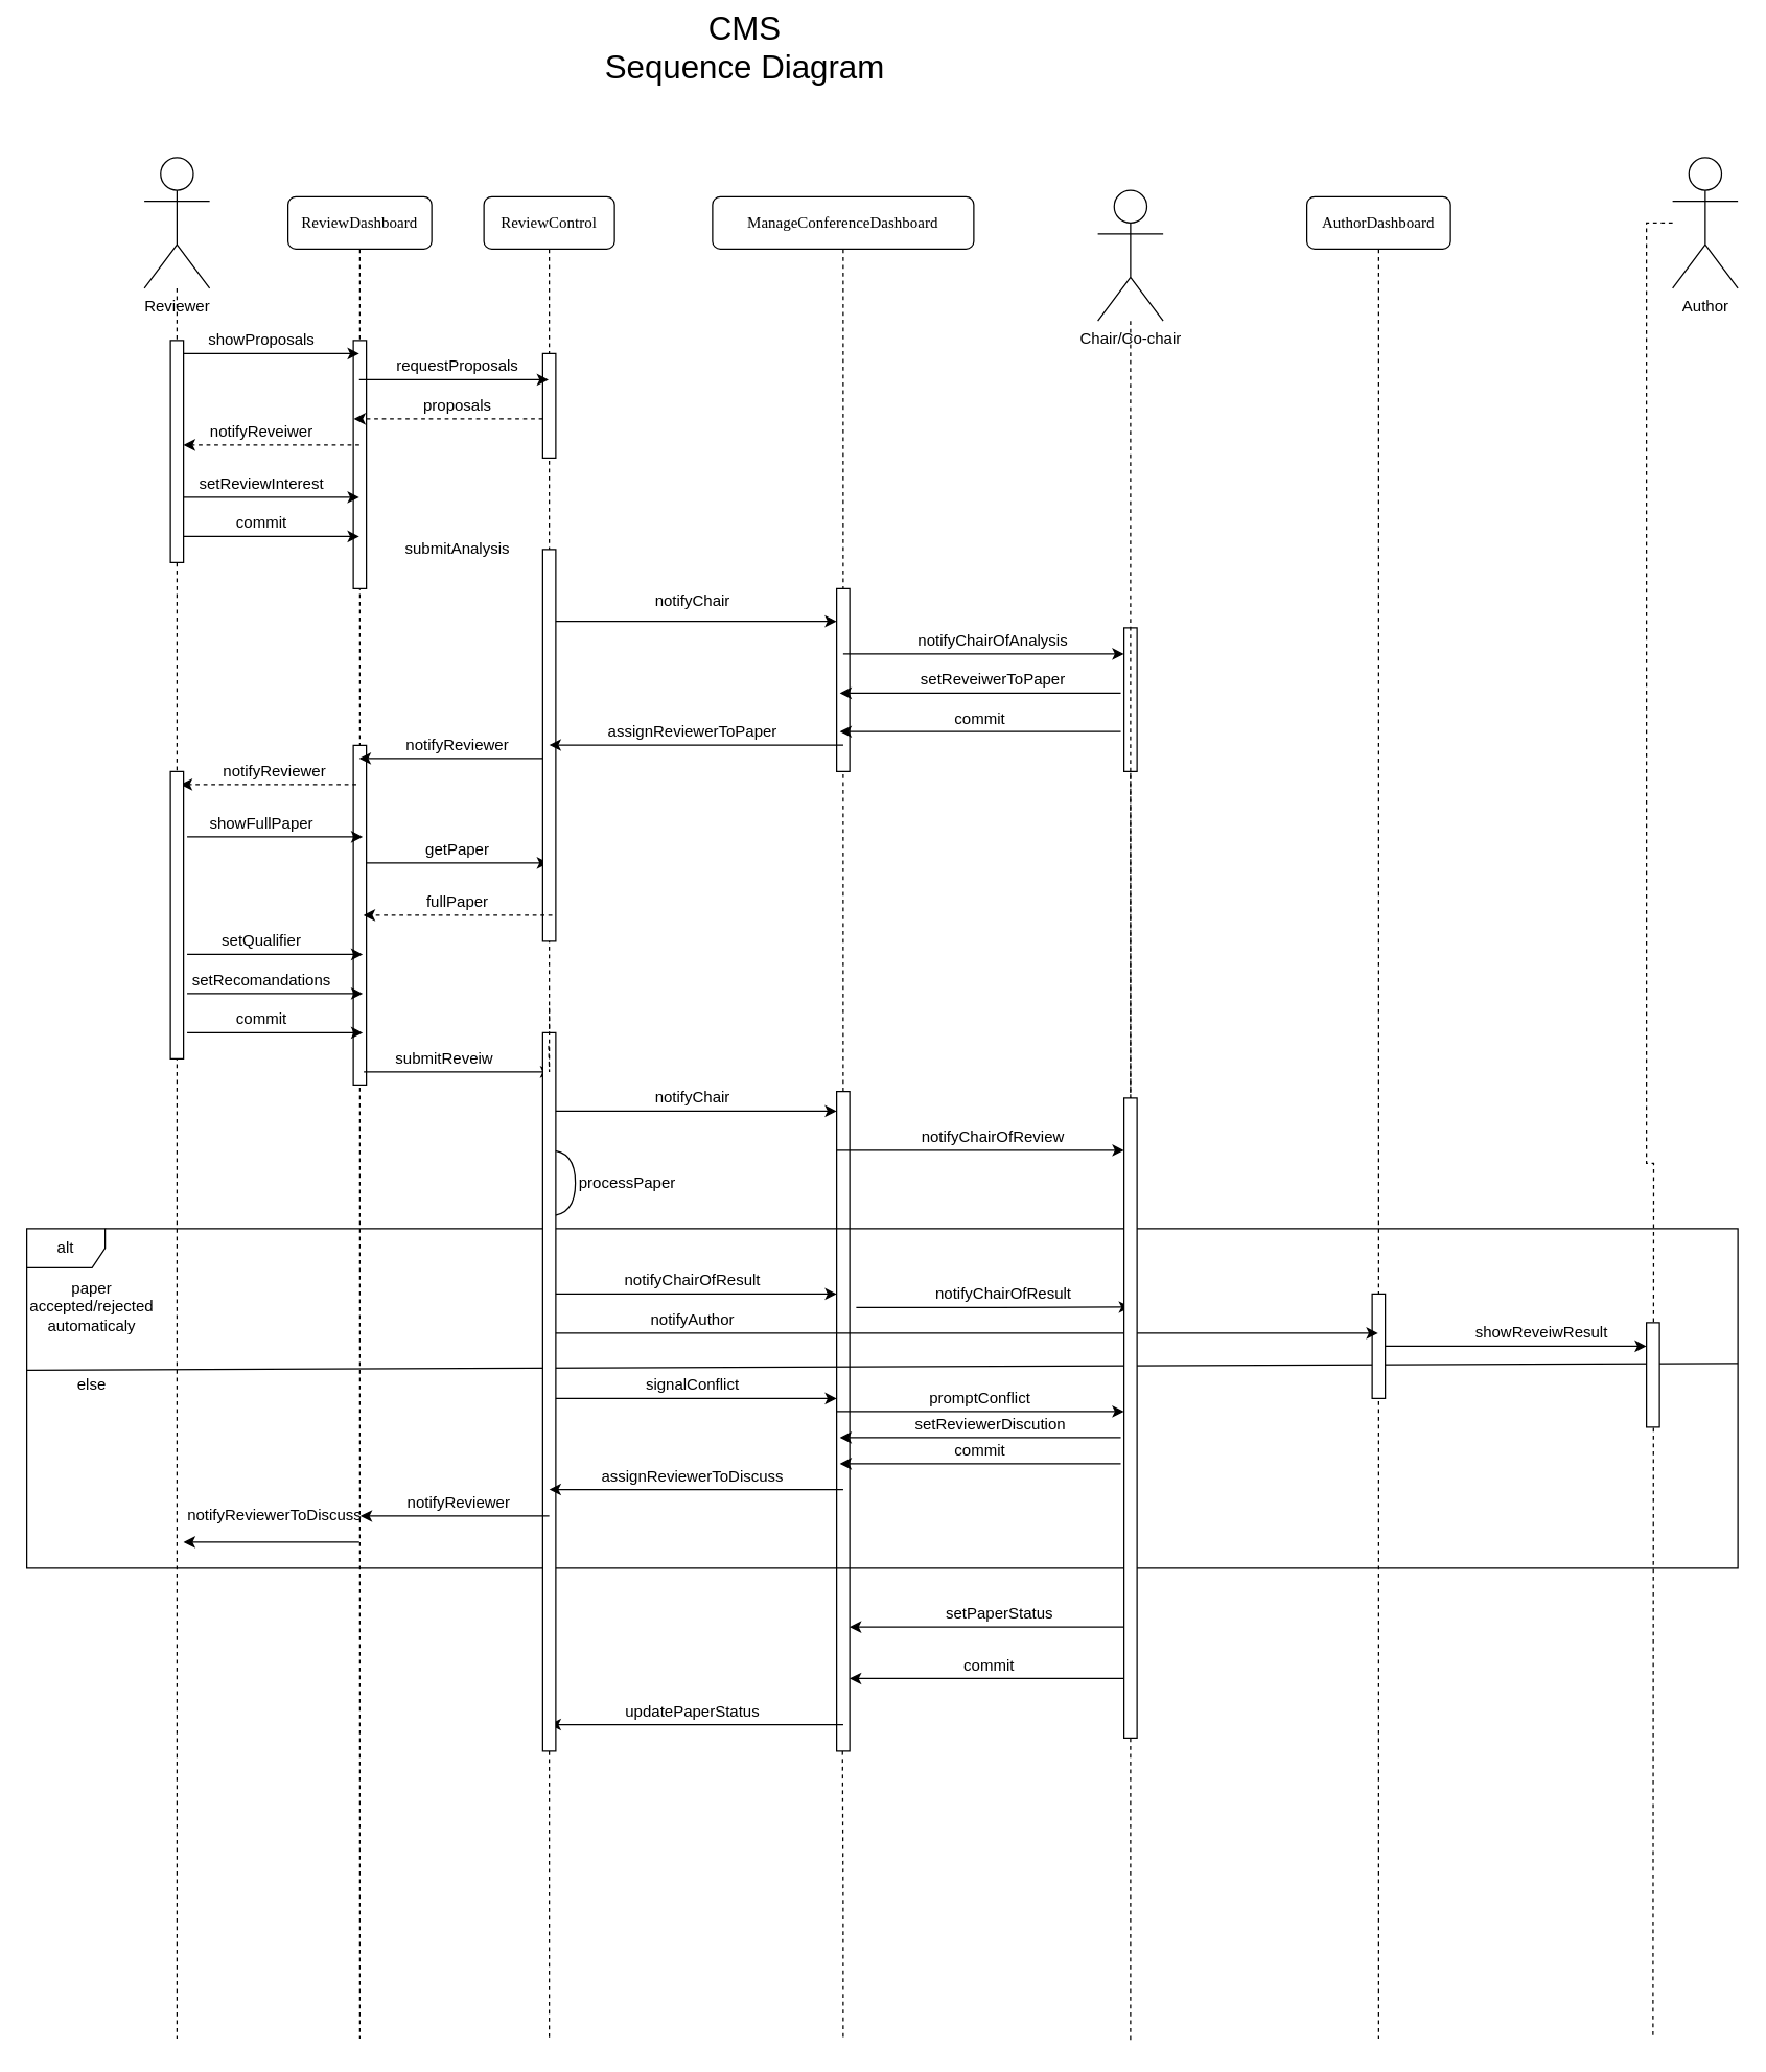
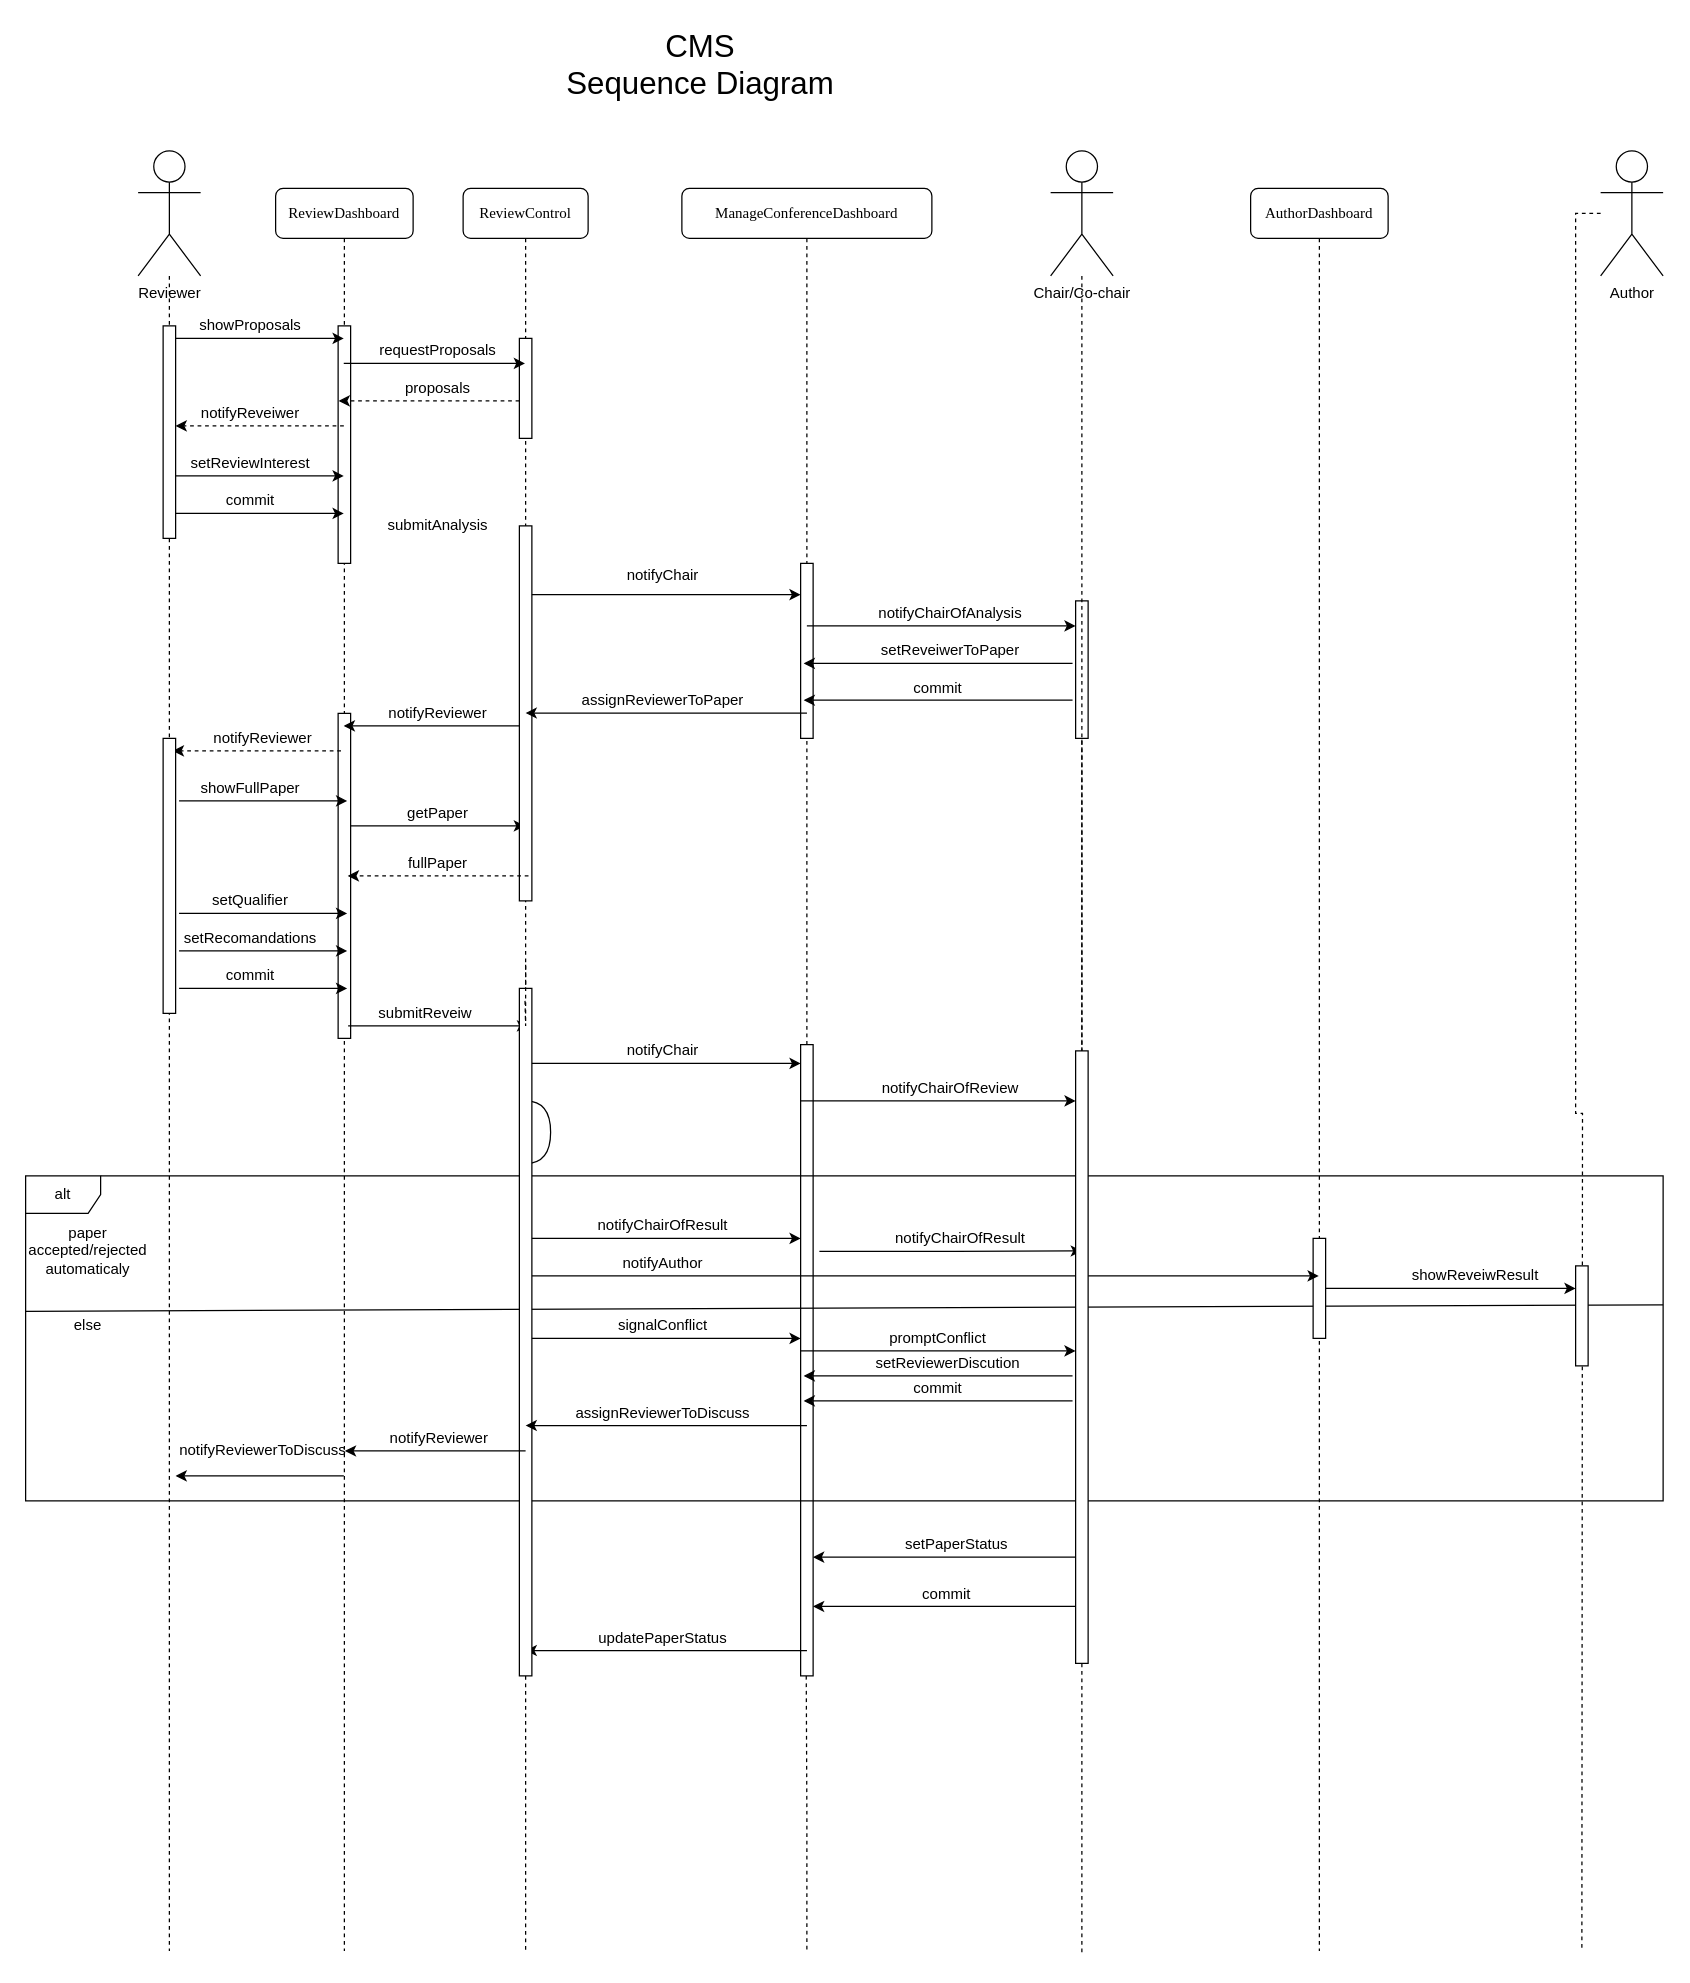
- <mxCell id="2" value="&lt;span style=&quot;font-size: 25px&quot;&gt;CMS&lt;br&gt;Sequence Diagram&lt;br&gt;&lt;/span&gt;" style="text;html=1;strokeColor=none;fillColor=none;align=center;verticalAlign=middle;whiteSpace=wrap;rounded=0;" parent="1" vertex="1"><mxGeometry x="460" y="5" width="220" height="60" as="geometry" /></mxCell>
+ <mxCell id="2" value="&lt;span style=&quot;font-size: 25px&quot;&gt;CMS&lt;br&gt;Sequence Diagram&lt;br&gt;&lt;/span&gt;" style="text;html=1;strokeColor=none;fillColor=none;align=center;verticalAlign=middle;whiteSpace=wrap;rounded=0;" parent="1" vertex="1"><mxGeometry x="450" y="20" width="220" height="60" as="geometry" /></mxCell>
- <mxCell id="6" value="Chair/Co-chair" style="shape=umlActor;verticalLabelPosition=bottom;verticalAlign=top;html=1;" parent="1" vertex="1"><mxGeometry x="840" y="145" width="50" height="100" as="geometry" /></mxCell>
+ <mxCell id="6" value="Chair/Co-chair" style="shape=umlActor;verticalLabelPosition=bottom;verticalAlign=top;html=1;" parent="1" vertex="1"><mxGeometry x="840" y="120" width="50" height="100" as="geometry" /></mxCell>
- <mxCell id="58" value="processPaper" style="text;html=1;strokeColor=none;fillColor=none;align=center;verticalAlign=middle;whiteSpace=wrap;rounded=0;" parent="1" vertex="1"><mxGeometry x="440" y="895" width="80" height="20" as="geometry" /></mxCell>
